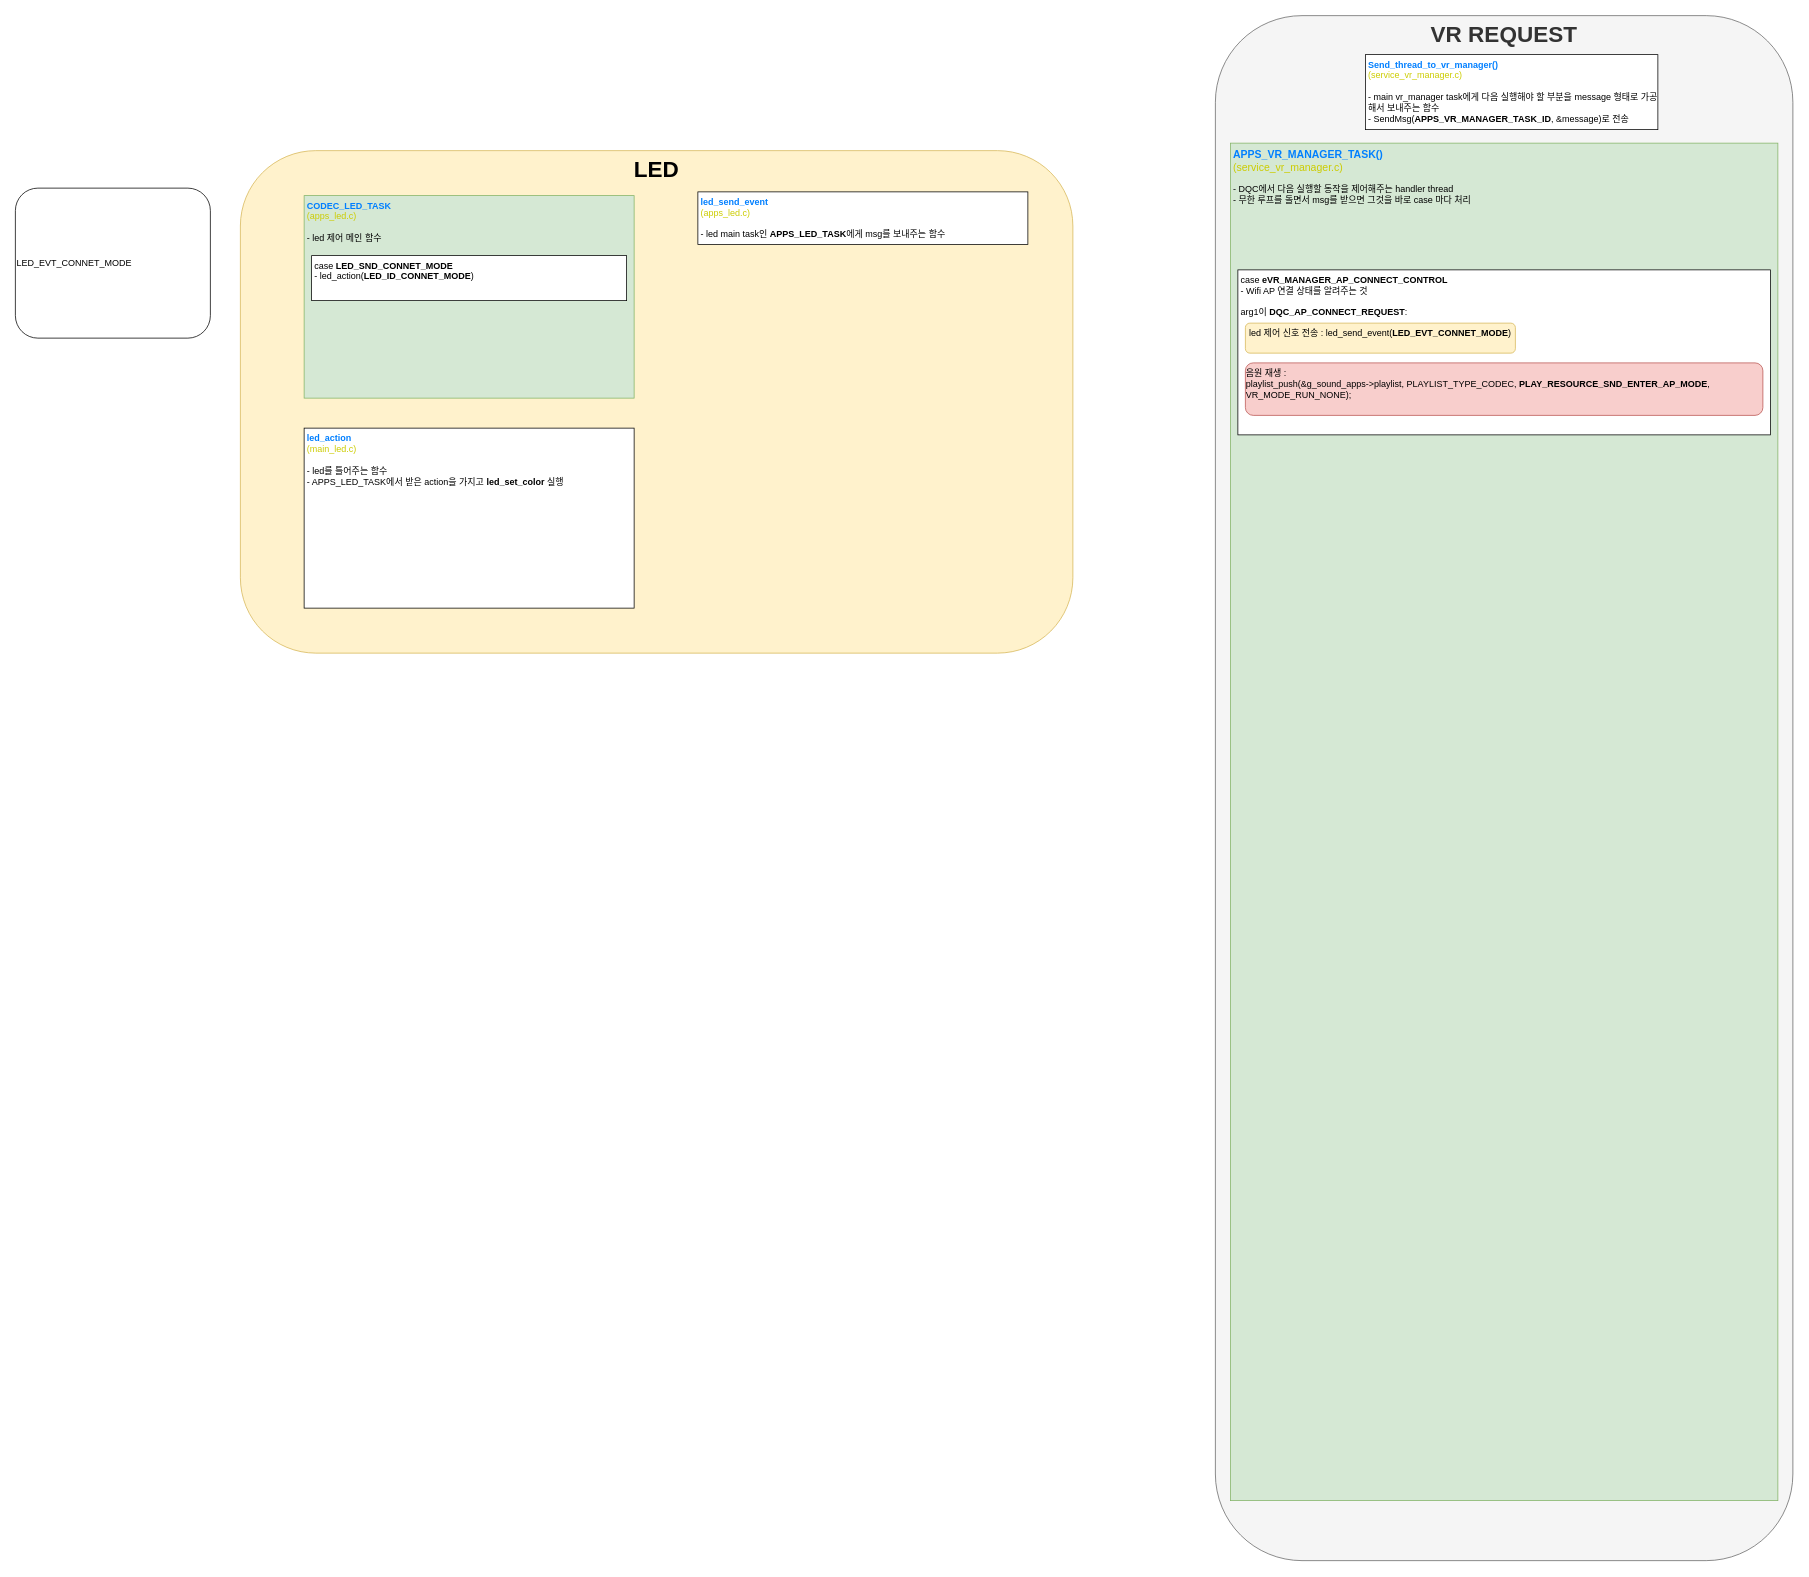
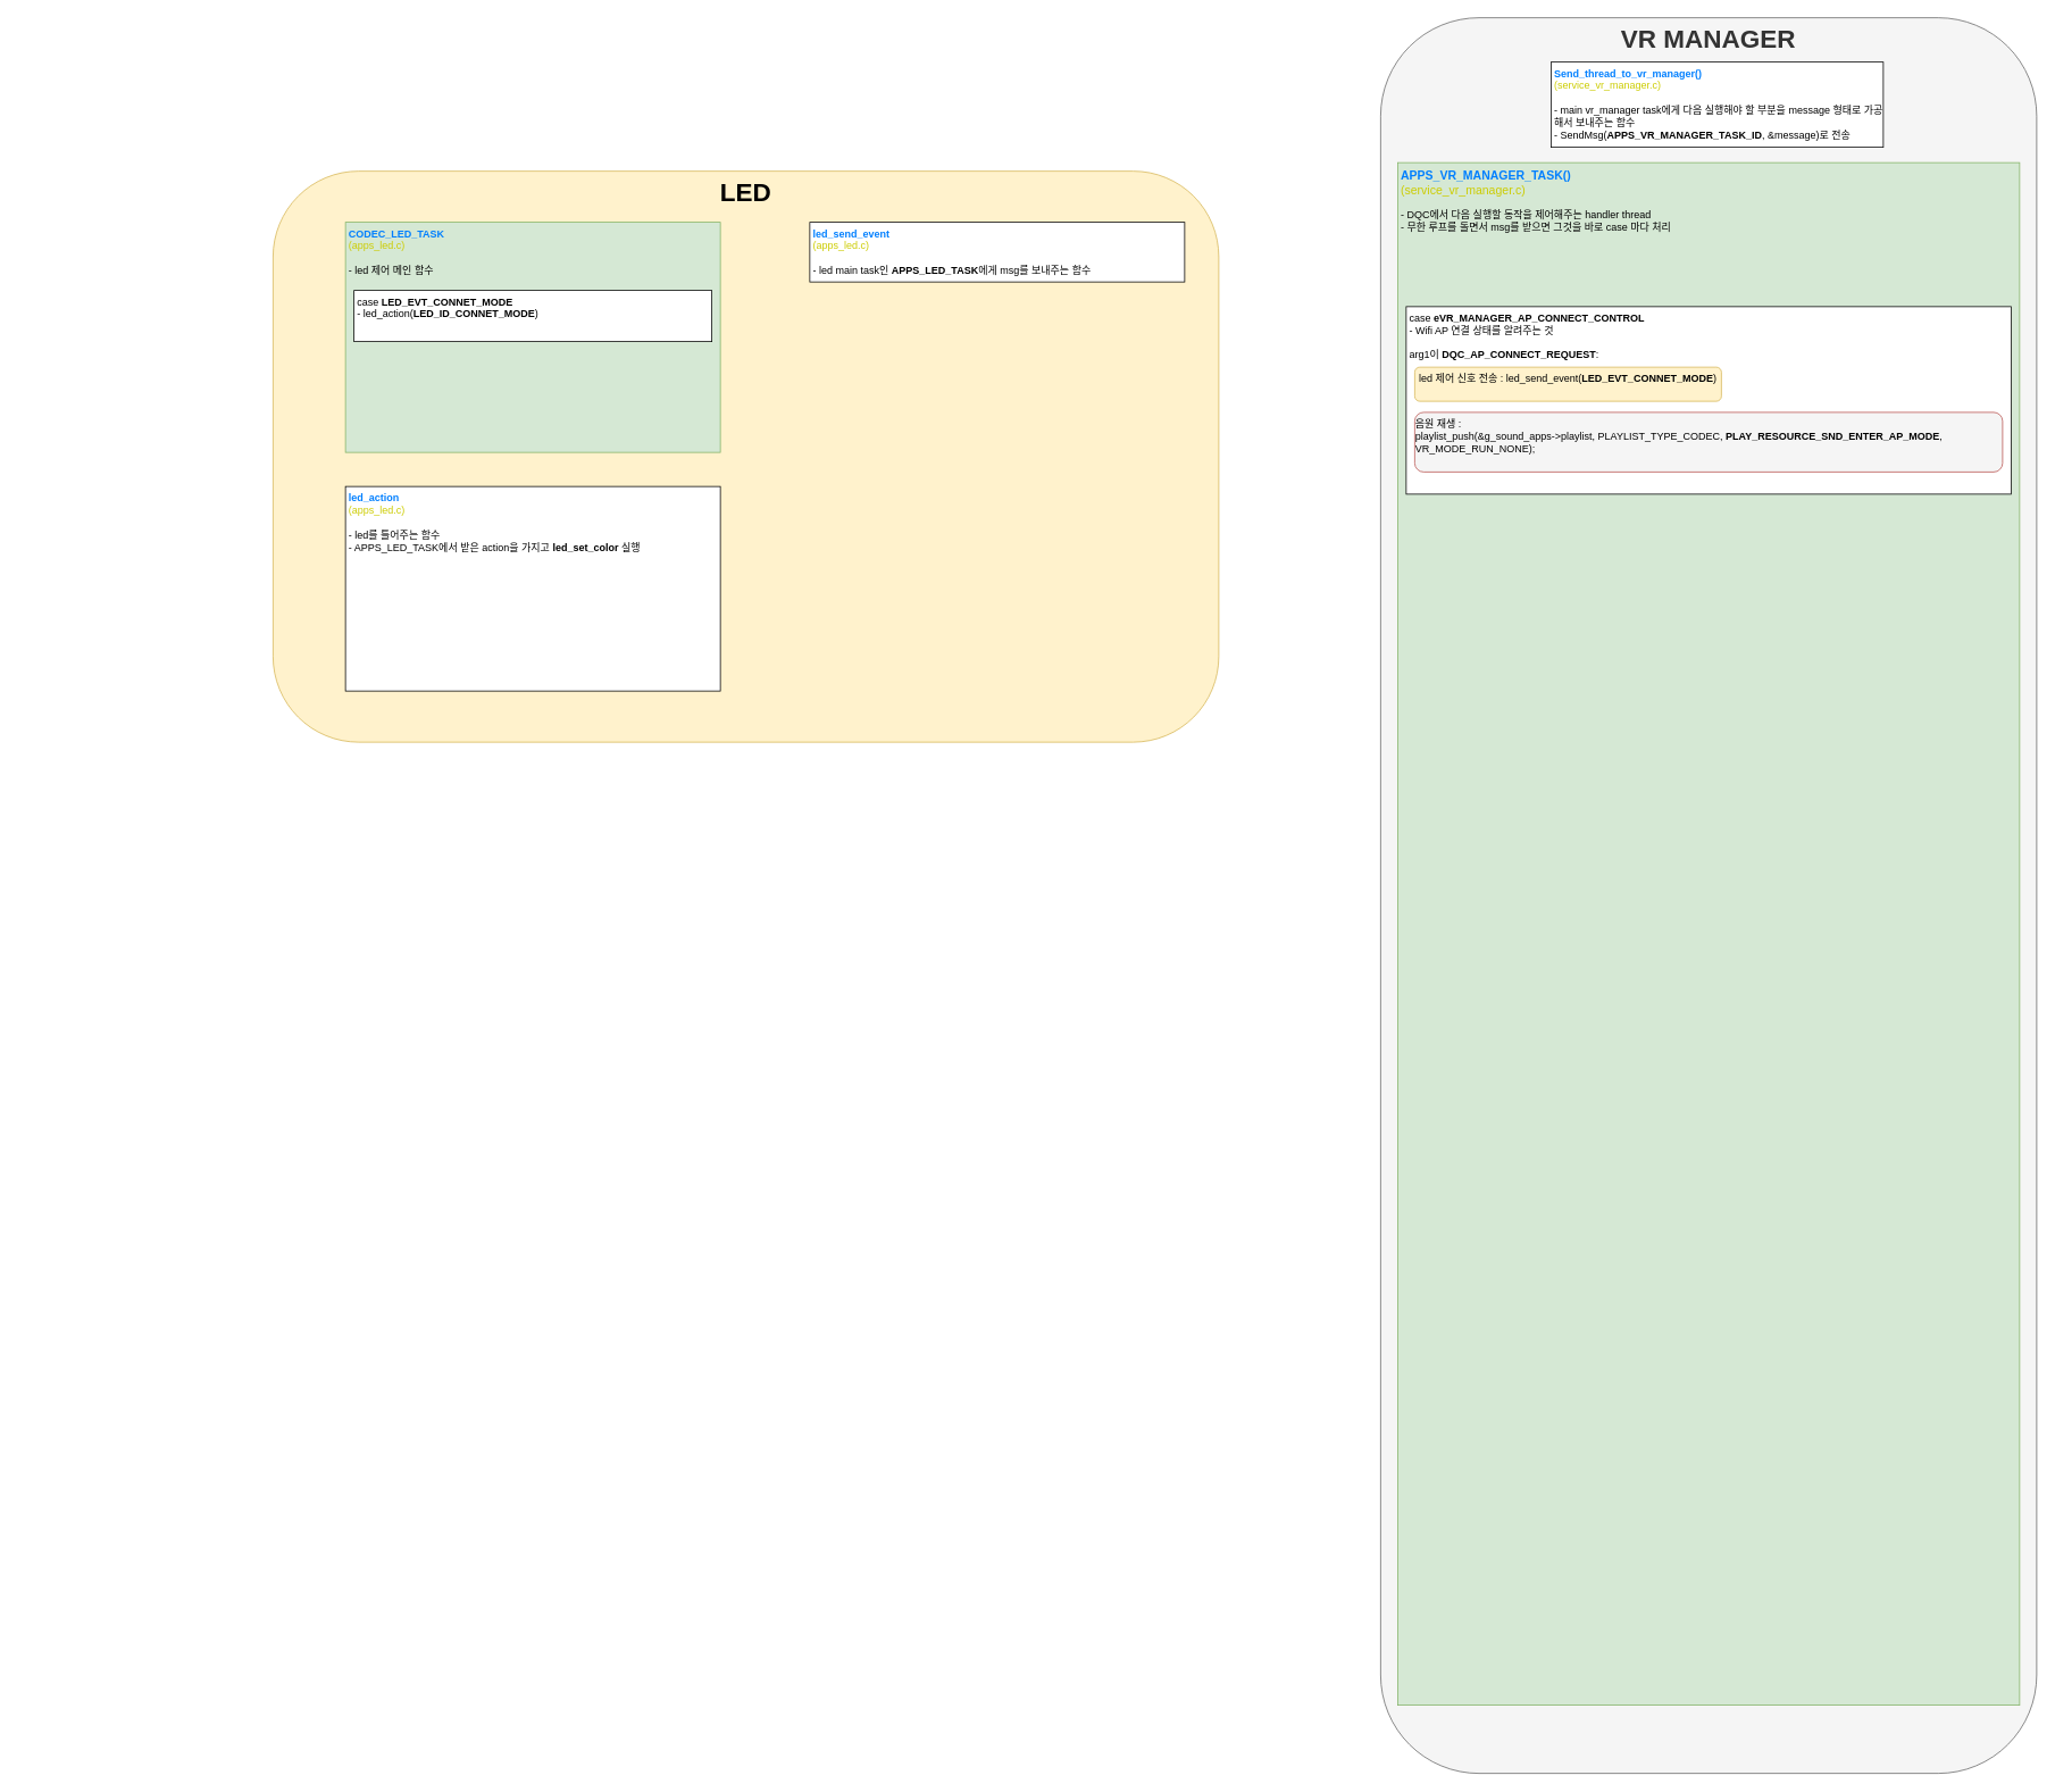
- <mxCell id="2" value="&lt;b&gt;&lt;font style=&quot;font-size: 30px;&quot;&gt;VR REQUEST&lt;/font&gt;&lt;/b&gt;" style="rounded=1;whiteSpace=wrap;html=1;align=center;verticalAlign=top;spacingLeft=0;fillColor=#f5f5f5;fontColor=#333333;strokeColor=#666666;" vertex="1" parent="1"><mxGeometry x="1620" y="20" width="770" height="2060" as="geometry" /></mxCell>
+ <mxCell id="2" value="&lt;b&gt;&lt;font style=&quot;font-size: 30px;&quot;&gt;VR MANAGER&lt;/font&gt;&lt;/b&gt;" style="rounded=1;whiteSpace=wrap;html=1;align=center;verticalAlign=top;spacingLeft=0;fillColor=#f5f5f5;fontColor=#333333;strokeColor=#666666;" vertex="1" parent="1"><mxGeometry x="1620" y="20" width="770" height="2060" as="geometry" /></mxCell>
- <mxCell id="9" value="&lt;div style=&quot;&quot;&gt;&lt;font color=&quot;#007fff&quot;&gt;&lt;b&gt;led_send_event&lt;/b&gt;&lt;/font&gt;&lt;/div&gt;&lt;div style=&quot;&quot;&gt;&lt;span style=&quot;background-color: initial;&quot;&gt;&lt;font color=&quot;#cccc00&quot;&gt;(apps_led.c)&lt;/font&gt;&lt;/span&gt;&lt;/div&gt;&lt;div style=&quot;&quot;&gt;&lt;br&gt;&lt;/div&gt;&lt;div style=&quot;&quot;&gt;&lt;span style=&quot;background-color: initial;&quot;&gt;- led main task인 &lt;b&gt;APPS_LED_TASK&lt;/b&gt;에게 msg를 보내주는 함수&lt;/span&gt;&lt;/div&gt;&lt;br&gt;&lt;div style=&quot;&quot;&gt;&lt;span style=&quot;background-color: initial;&quot;&gt;&lt;br&gt;&lt;/span&gt;&lt;/div&gt;" style="rounded=0;whiteSpace=wrap;html=1;align=left;labelPosition=center;verticalLabelPosition=middle;verticalAlign=top;spacingRight=0;spacingLeft=2;" vertex="1" parent="1"><mxGeometry x="930" y="255" width="440" height="70" as="geometry" /></mxCell>
+ <mxCell id="9" value="&lt;div style=&quot;&quot;&gt;&lt;font color=&quot;#007fff&quot;&gt;&lt;b&gt;led_send_event&lt;/b&gt;&lt;/font&gt;&lt;/div&gt;&lt;div style=&quot;&quot;&gt;&lt;span style=&quot;background-color: initial;&quot;&gt;&lt;font color=&quot;#cccc00&quot;&gt;(apps_led.c)&lt;/font&gt;&lt;/span&gt;&lt;/div&gt;&lt;div style=&quot;&quot;&gt;&lt;br&gt;&lt;/div&gt;&lt;div style=&quot;&quot;&gt;&lt;span style=&quot;background-color: initial;&quot;&gt;- led main task인 &lt;b&gt;APPS_LED_TASK&lt;/b&gt;에게 msg를 보내주는 함수&lt;/span&gt;&lt;/div&gt;&lt;br&gt;&lt;div style=&quot;&quot;&gt;&lt;span style=&quot;background-color: initial;&quot;&gt;&lt;br&gt;&lt;/span&gt;&lt;/div&gt;" style="rounded=0;whiteSpace=wrap;html=1;align=left;labelPosition=center;verticalLabelPosition=middle;verticalAlign=top;spacingRight=0;spacingLeft=2;" vertex="1" parent="1"><mxGeometry x="950" y="260" width="440" height="70" as="geometry" /></mxCell>
- <mxCell id="13" value="LED_EVT_CONNET_MODE&lt;br&gt;" style="rounded=1;whiteSpace=wrap;html=1;align=left;" vertex="1" parent="1"><mxGeometry x="20" y="250" width="260" height="200" as="geometry" /></mxCell>
- <mxCell id="11" value="&lt;div style=&quot;&quot;&gt;case &lt;b&gt;LED_SND_CONNET_MODE&lt;/b&gt;&lt;/div&gt;&lt;div style=&quot;&quot;&gt;&lt;span style=&quot;background-color: initial;&quot;&gt;- led_action(&lt;b&gt;LED_ID_CONNET_MODE&lt;/b&gt;)&lt;/span&gt;&lt;/div&gt;&lt;div style=&quot;&quot;&gt;&lt;div&gt;&lt;br&gt;&lt;/div&gt;&lt;/div&gt;" style="rounded=0;whiteSpace=wrap;html=1;align=left;labelPosition=center;verticalLabelPosition=middle;verticalAlign=top;spacingRight=0;spacingLeft=2;" vertex="1" parent="1"><mxGeometry x="415" y="340" width="420" height="60" as="geometry" /></mxCell>
+ <mxCell id="11" value="&lt;div style=&quot;&quot;&gt;case &lt;b&gt;LED_EVT_CONNET_MODE&lt;/b&gt;&lt;/div&gt;&lt;div style=&quot;&quot;&gt;&lt;span style=&quot;background-color: initial;&quot;&gt;- led_action(&lt;b&gt;LED_ID_CONNET_MODE&lt;/b&gt;)&lt;/span&gt;&lt;/div&gt;&lt;div style=&quot;&quot;&gt;&lt;div&gt;&lt;br&gt;&lt;/div&gt;&lt;/div&gt;" style="rounded=0;whiteSpace=wrap;html=1;align=left;labelPosition=center;verticalLabelPosition=middle;verticalAlign=top;spacingRight=0;spacingLeft=2;" vertex="1" parent="1"><mxGeometry x="415" y="340" width="420" height="60" as="geometry" /></mxCell>
- <mxCell id="7" value="&lt;div style=&quot;text-align: left; border-color: var(--border-color);&quot;&gt;음원 재생 :&lt;/div&gt;&lt;div style=&quot;text-align: left; border-color: var(--border-color);&quot;&gt;playlist_push(&amp;amp;g_sound_apps-&amp;gt;playlist, PLAYLIST_TYPE_CODEC, &lt;b&gt;PLAY_RESOURCE_SND_ENTER_AP_MODE&lt;/b&gt;, VR_MODE_RUN_NONE);&lt;/div&gt;&lt;div style=&quot;text-align: left;&quot;&gt;&lt;span style=&quot;border-color: var(--border-color); background-color: initial;&quot;&gt;&lt;br&gt;&lt;/span&gt;&lt;/div&gt;" style="rounded=1;whiteSpace=wrap;html=1;fillColor=#f8cecc;strokeColor=#b85450;" vertex="1" parent="1"><mxGeometry x="1660" y="483" width="690" height="70" as="geometry" /></mxCell>
+ <mxCell id="7" value="&lt;div style=&quot;text-align: left; border-color: var(--border-color);&quot;&gt;음원 재생 :&lt;/div&gt;&lt;div style=&quot;text-align: left; border-color: var(--border-color);&quot;&gt;playlist_push(&amp;amp;g_sound_apps-&amp;gt;playlist, PLAYLIST_TYPE_CODEC, &lt;b&gt;PLAY_RESOURCE_SND_ENTER_AP_MODE&lt;/b&gt;, VR_MODE_RUN_NONE);&lt;/div&gt;&lt;div style=&quot;text-align: left;&quot;&gt;&lt;span style=&quot;border-color: var(--border-color); background-color: initial;&quot;&gt;&lt;br&gt;&lt;/span&gt;&lt;/div&gt;" style="rounded=1;whiteSpace=wrap;html=1;fillColor=#f5f5f5;strokeColor=#b85450;" vertex="1" parent="1"><mxGeometry x="1660" y="483" width="690" height="70" as="geometry" /></mxCell>
- <mxCell id="12" value="&lt;div style=&quot;&quot;&gt;&lt;font color=&quot;#007fff&quot;&gt;&lt;b&gt;led_action&lt;/b&gt;&lt;/font&gt;&lt;/div&gt;&lt;div style=&quot;&quot;&gt;&lt;span style=&quot;background-color: initial;&quot;&gt;&lt;font color=&quot;#cccc00&quot;&gt;(main_led.c)&lt;/font&gt;&lt;/span&gt;&lt;/div&gt;&lt;div style=&quot;&quot;&gt;&lt;br&gt;&lt;/div&gt;&lt;div style=&quot;&quot;&gt;&lt;span style=&quot;background-color: initial;&quot;&gt;- led를 틀어주는 함수&lt;/span&gt;&lt;/div&gt;&lt;div style=&quot;&quot;&gt;&lt;span style=&quot;background-color: initial;&quot;&gt;- APPS_LED_TASK에서 받은 action을 가지고 &lt;b&gt;led_set_color&lt;/b&gt; 실행&lt;/span&gt;&lt;/div&gt;&lt;div style=&quot;&quot;&gt;&lt;span style=&quot;background-color: initial;&quot;&gt;&lt;br&gt;&lt;/span&gt;&lt;/div&gt;&lt;div style=&quot;&quot;&gt;&lt;span style=&quot;background-color: initial;&quot;&gt;&lt;br&gt;&lt;/span&gt;&lt;/div&gt;&lt;br&gt;&lt;div style=&quot;&quot;&gt;&lt;span style=&quot;background-color: initial;&quot;&gt;&lt;br&gt;&lt;/span&gt;&lt;/div&gt;" style="rounded=0;whiteSpace=wrap;html=1;align=left;labelPosition=center;verticalLabelPosition=middle;verticalAlign=top;spacingRight=0;spacingLeft=2;" vertex="1" parent="1"><mxGeometry x="405" y="570" width="440" height="240" as="geometry" /></mxCell>
+ <mxCell id="12" value="&lt;div style=&quot;&quot;&gt;&lt;font color=&quot;#007fff&quot;&gt;&lt;b&gt;led_action&lt;/b&gt;&lt;/font&gt;&lt;/div&gt;&lt;div style=&quot;&quot;&gt;&lt;span style=&quot;background-color: initial;&quot;&gt;&lt;font color=&quot;#cccc00&quot;&gt;(apps_led.c)&lt;/font&gt;&lt;/span&gt;&lt;/div&gt;&lt;div style=&quot;&quot;&gt;&lt;br&gt;&lt;/div&gt;&lt;div style=&quot;&quot;&gt;&lt;span style=&quot;background-color: initial;&quot;&gt;- led를 틀어주는 함수&lt;/span&gt;&lt;/div&gt;&lt;div style=&quot;&quot;&gt;&lt;span style=&quot;background-color: initial;&quot;&gt;- APPS_LED_TASK에서 받은 action을 가지고 &lt;b&gt;led_set_color&lt;/b&gt; 실행&lt;/span&gt;&lt;/div&gt;&lt;div style=&quot;&quot;&gt;&lt;span style=&quot;background-color: initial;&quot;&gt;&lt;br&gt;&lt;/span&gt;&lt;/div&gt;&lt;div style=&quot;&quot;&gt;&lt;span style=&quot;background-color: initial;&quot;&gt;&lt;br&gt;&lt;/span&gt;&lt;/div&gt;&lt;br&gt;&lt;div style=&quot;&quot;&gt;&lt;span style=&quot;background-color: initial;&quot;&gt;&lt;br&gt;&lt;/span&gt;&lt;/div&gt;" style="rounded=0;whiteSpace=wrap;html=1;align=left;labelPosition=center;verticalLabelPosition=middle;verticalAlign=top;spacingRight=0;spacingLeft=2;" vertex="1" parent="1"><mxGeometry x="405" y="570" width="440" height="240" as="geometry" /></mxCell>
